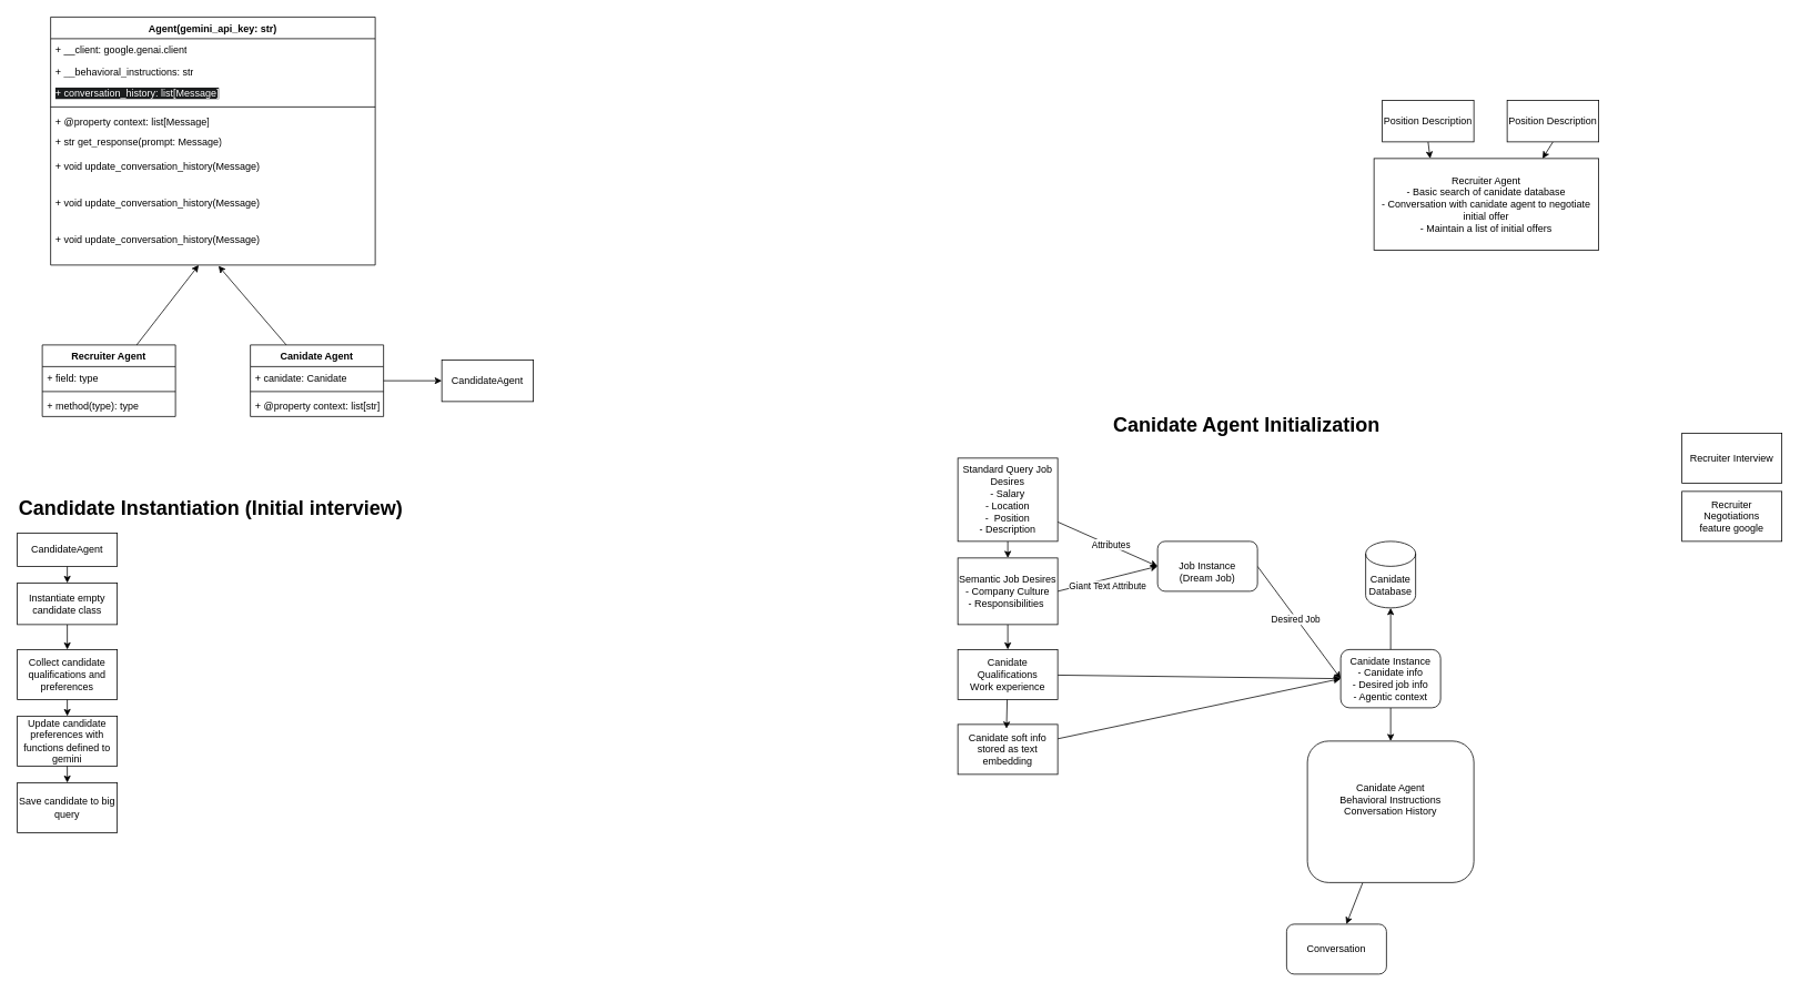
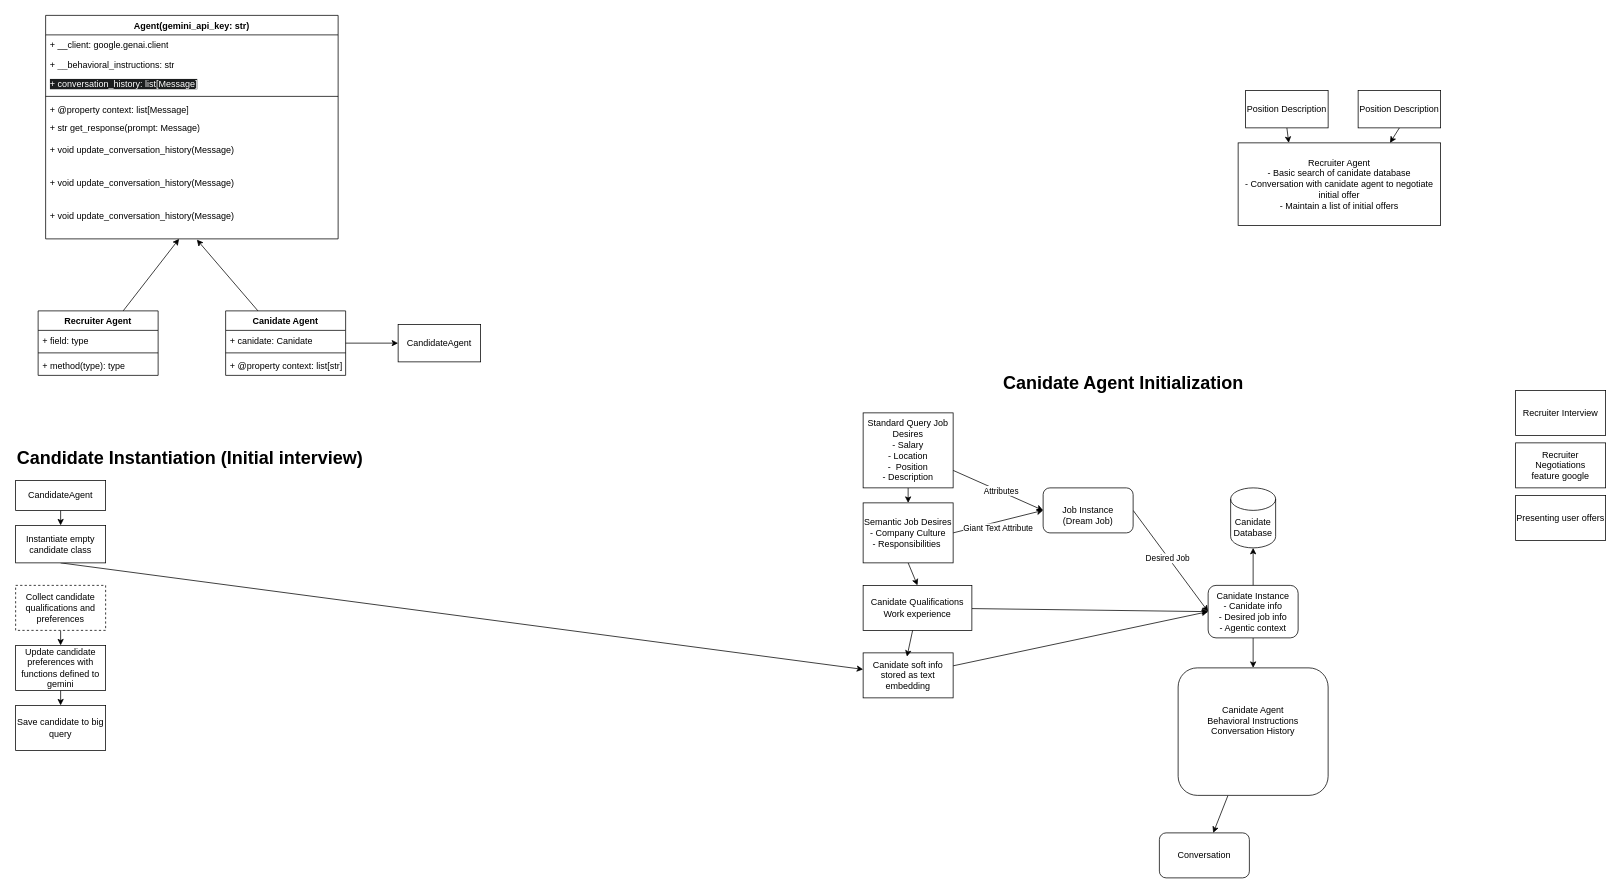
+ <mxCell id="18" value="Presenting user offers" style="whiteSpace=wrap;html=1;" parent="1" vertex="1"><mxGeometry x="2020" y="660" width="120" height="60" as="geometry" /></mxCell>
- <mxCell id="61" style="edgeStyle=none;html=1;exitX=0.5;exitY=1;exitDx=0;exitDy=0;entryX=0.5;entryY=0;entryDx=0;entryDy=0;" edge="1" parent="1" source="62" target="60"><mxGeometry relative="1" as="geometry" /></mxCell>
+ <mxCell id="61" style="edgeStyle=none;html=1;exitX=0.5;exitY=1;exitDx=0;exitDy=0;" edge="1" parent="1" source="62" target="16"><mxGeometry relative="1" as="geometry" /></mxCell>
- <mxCell id="60" value="Collect candidate qualifications and preferences" style="whiteSpace=wrap;html=1;" vertex="1" parent="1"><mxGeometry x="20" y="780" width="120" height="60" as="geometry" /></mxCell>
+ <mxCell id="60" value="Collect candidate qualifications and preferences" style="whiteSpace=wrap;html=1;dashed=1;" vertex="1" parent="1"><mxGeometry x="20" y="780" width="120" height="60" as="geometry" /></mxCell>
- <mxCell id="14" value="Canidate Qualifications&lt;div&gt;Work experience&lt;/div&gt;" style="whiteSpace=wrap;html=1;" parent="1" vertex="1"><mxGeometry x="1150" y="780" width="120" height="60" as="geometry" /></mxCell>
+ <mxCell id="14" value="Canidate Qualifications&lt;div&gt;Work experience&lt;/div&gt;" style="whiteSpace=wrap;html=1;" parent="1" vertex="1"><mxGeometry x="1150" y="780" width="145" height="60" as="geometry" /></mxCell>
